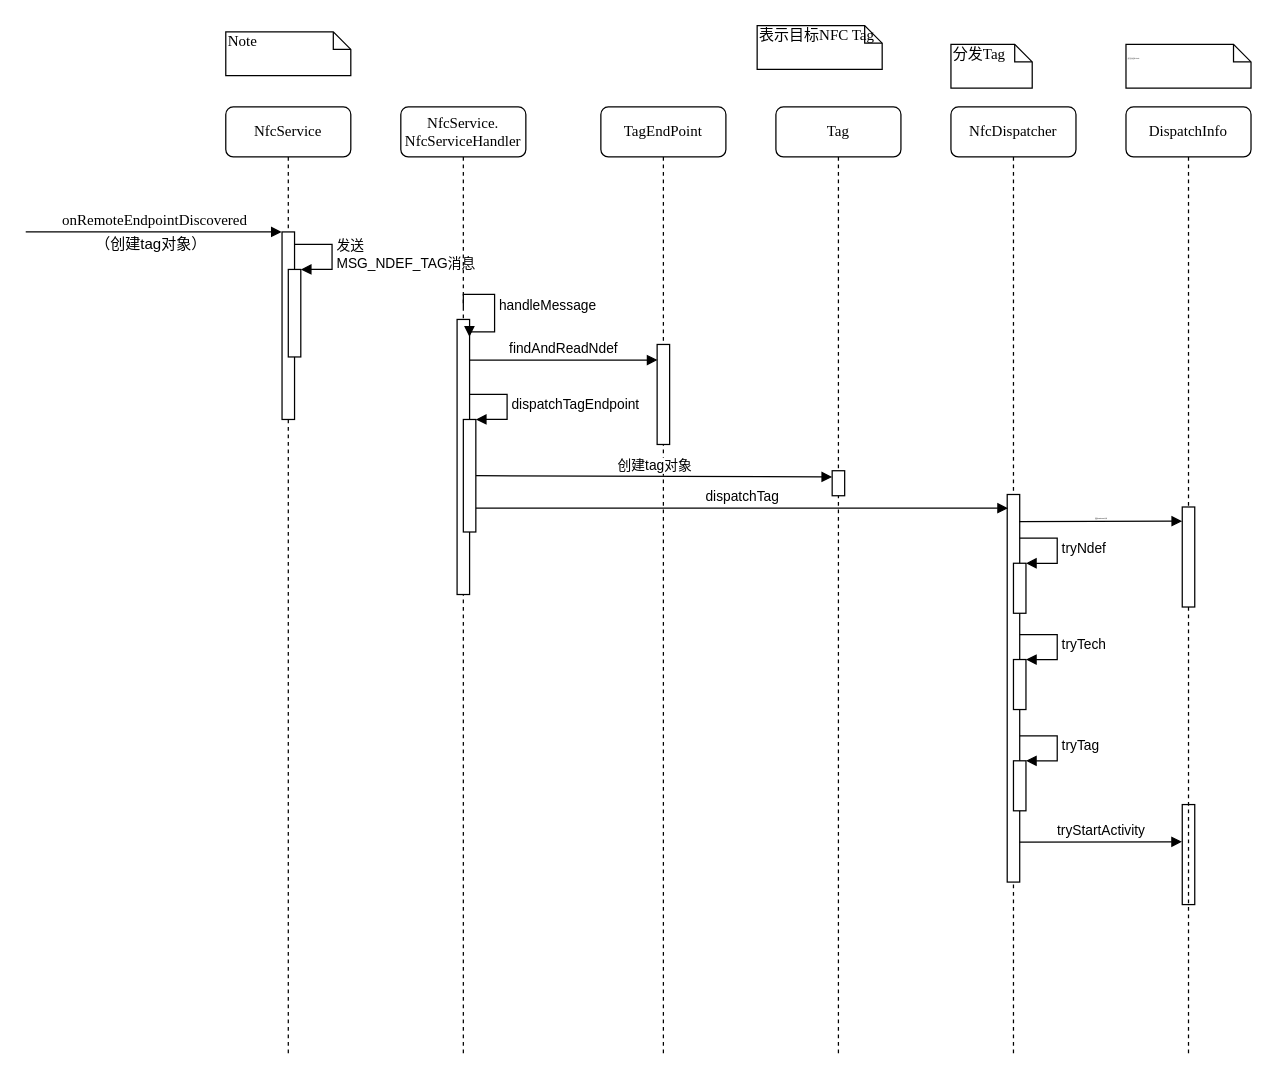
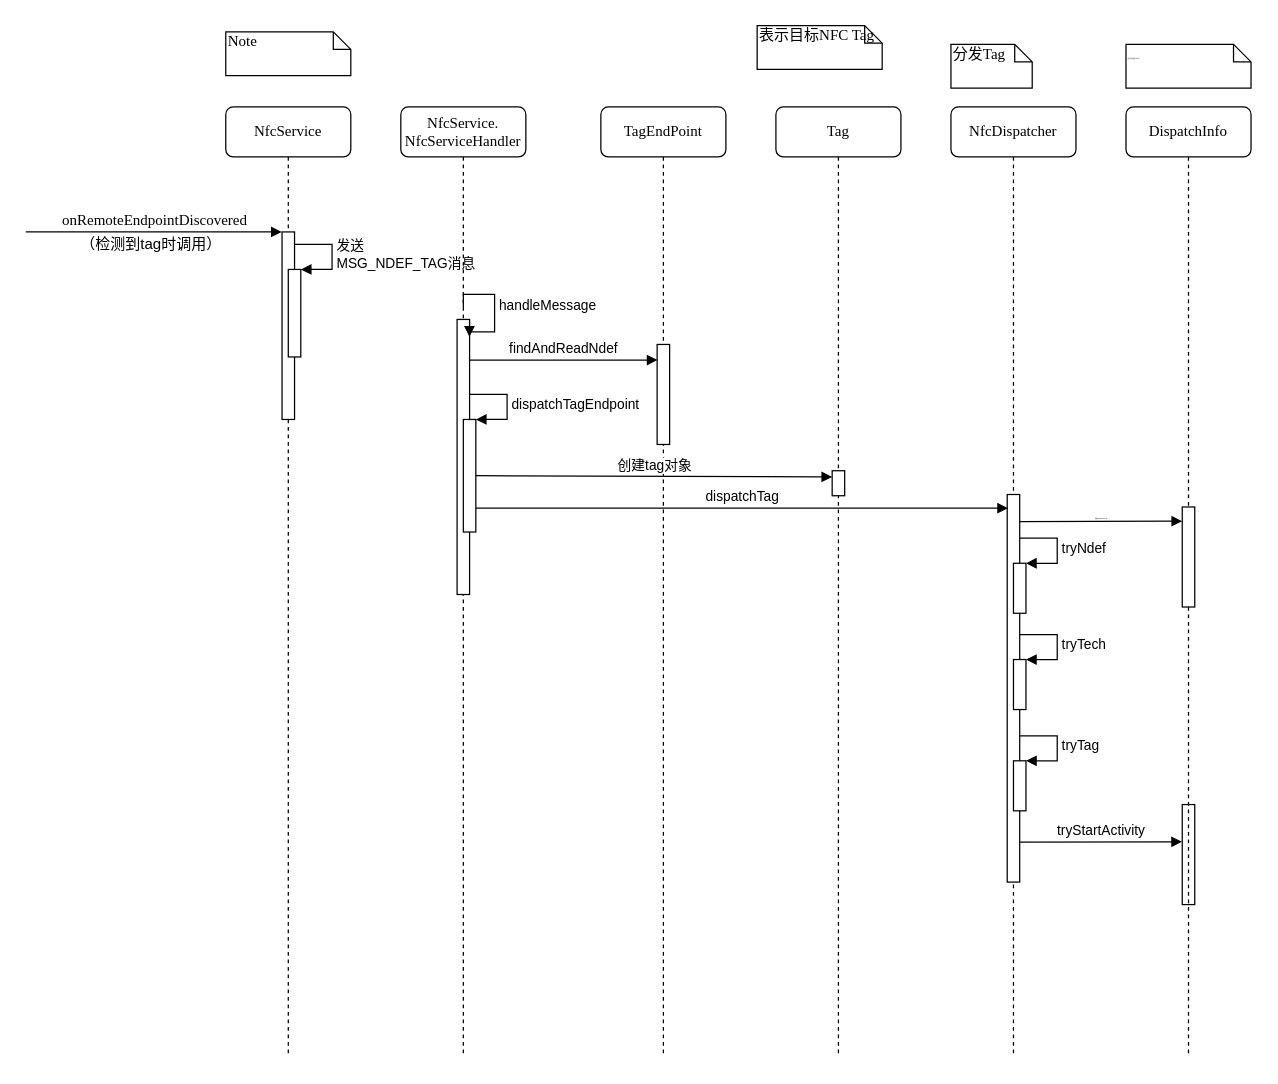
- <mxCell id="27" value="（创建tag对象）" style="text;html=1;resizable=0;autosize=1;align=center;verticalAlign=middle;points=[];fillColor=none;strokeColor=none;rounded=0;" vertex="1" parent="1"><mxGeometry x="55" y="185" width="130" height="20" as="geometry" /></mxCell>
+ <mxCell id="27" value="（检测到tag时调用）" style="text;html=1;resizable=0;autosize=1;align=center;verticalAlign=middle;points=[];fillColor=none;strokeColor=none;rounded=0;" vertex="1" parent="1"><mxGeometry x="55" y="185" width="130" height="20" as="geometry" /></mxCell>
